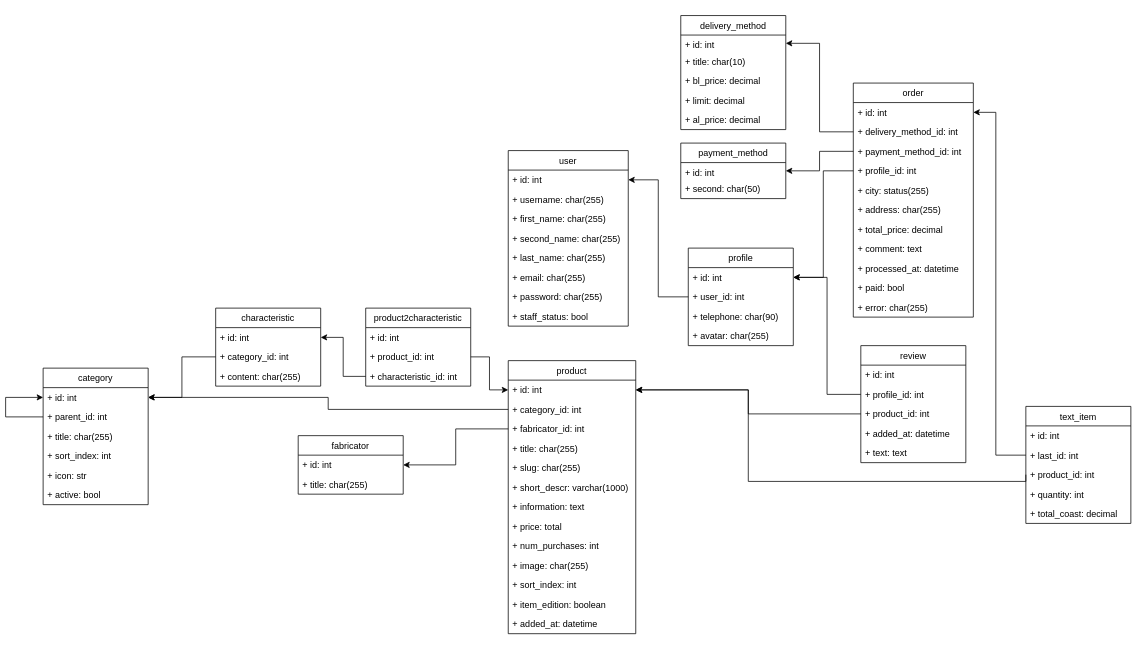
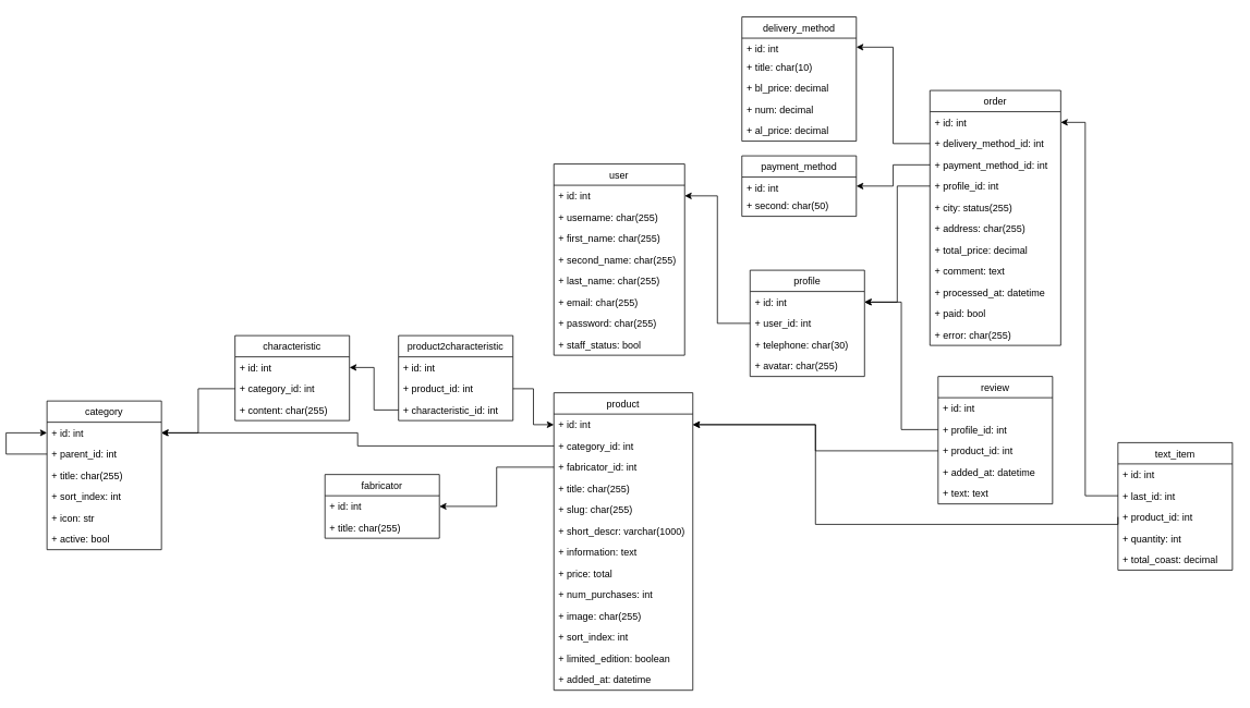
- <mxCell id="80" value="+ limit: decimal" style="text;strokeColor=none;fillColor=none;align=left;verticalAlign=top;spacingLeft=4;spacingRight=4;overflow=hidden;rotatable=0;points=[[0,0.5],[1,0.5]];portConstraint=eastwest;" parent="76" vertex="1"><mxGeometry y="100" width="140" height="26" as="geometry" /></mxCell>
+ <mxCell id="80" value="+ num: decimal" style="text;strokeColor=none;fillColor=none;align=left;verticalAlign=top;spacingLeft=4;spacingRight=4;overflow=hidden;rotatable=0;points=[[0,0.5],[1,0.5]];portConstraint=eastwest;" parent="76" vertex="1"><mxGeometry y="100" width="140" height="26" as="geometry" /></mxCell>
- <mxCell id="53" value="+ telephone: char(90)" style="text;strokeColor=none;fillColor=none;align=left;verticalAlign=top;spacingLeft=4;spacingRight=4;overflow=hidden;rotatable=0;points=[[0,0.5],[1,0.5]];portConstraint=eastwest;" parent="50" vertex="1"><mxGeometry y="78" width="140" height="26" as="geometry" /></mxCell>
+ <mxCell id="53" value="+ telephone: char(30)" style="text;strokeColor=none;fillColor=none;align=left;verticalAlign=top;spacingLeft=4;spacingRight=4;overflow=hidden;rotatable=0;points=[[0,0.5],[1,0.5]];portConstraint=eastwest;" parent="50" vertex="1"><mxGeometry y="78" width="140" height="26" as="geometry" /></mxCell>
- <mxCell id="16" value="+ item_edition: boolean" style="text;strokeColor=none;fillColor=none;align=left;verticalAlign=top;spacingLeft=4;spacingRight=4;overflow=hidden;rotatable=0;points=[[0,0.5],[1,0.5]];portConstraint=eastwest;" parent="4" vertex="1"><mxGeometry y="312" width="170" height="26" as="geometry" /></mxCell>
+ <mxCell id="16" value="+ limited_edition: boolean" style="text;strokeColor=none;fillColor=none;align=left;verticalAlign=top;spacingLeft=4;spacingRight=4;overflow=hidden;rotatable=0;points=[[0,0.5],[1,0.5]];portConstraint=eastwest;" parent="4" vertex="1"><mxGeometry y="312" width="170" height="26" as="geometry" /></mxCell>
